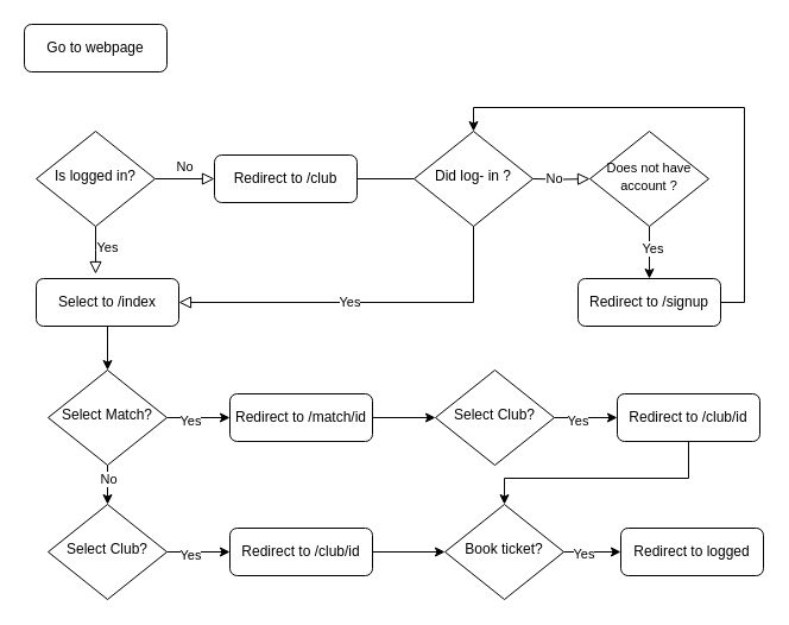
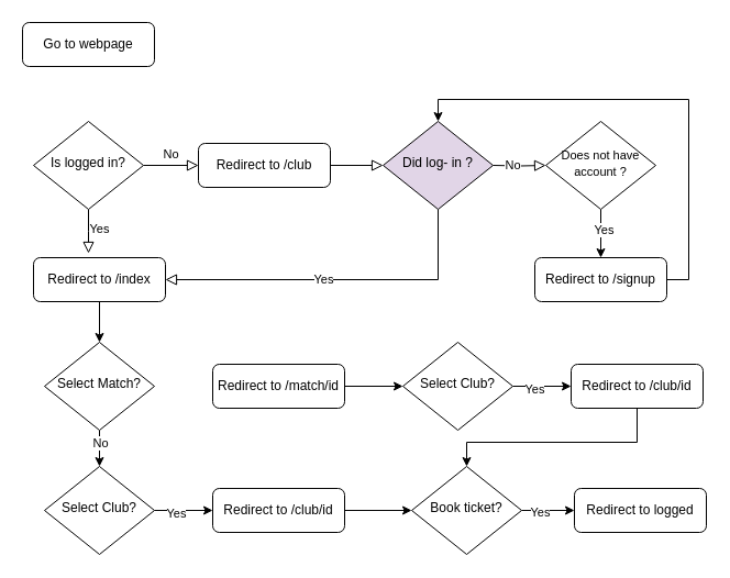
- <mxCell id="10" value="" style="edgeStyle=orthogonalEdgeStyle;rounded=0;html=1;jettySize=auto;orthogonalLoop=1;fontSize=11;endArrow=none;endFill=0;endSize=8;strokeWidth=1;shadow=0;labelBackgroundColor=none;exitX=1;exitY=0.5;exitDx=0;exitDy=0;entryX=0;entryY=0.5;entryDx=0;entryDy=0;" edge="1" parent="1" source="6" target="9"><mxGeometry y="10" relative="1" as="geometry"><mxPoint as="offset" /><mxPoint x="140" y="160" as="sourcePoint" /><mxPoint x="190" y="160" as="targetPoint" /></mxGeometry></mxCell>
+ <mxCell id="10" value="" style="edgeStyle=orthogonalEdgeStyle;rounded=0;html=1;jettySize=auto;orthogonalLoop=1;fontSize=11;endArrow=block;endFill=0;endSize=8;strokeWidth=1;shadow=0;labelBackgroundColor=none;exitX=1;exitY=0.5;exitDx=0;exitDy=0;entryX=0;entryY=0.5;entryDx=0;entryDy=0;" edge="1" parent="1" source="6" target="9"><mxGeometry y="10" relative="1" as="geometry"><mxPoint as="offset" /><mxPoint x="140" y="160" as="sourcePoint" /><mxPoint x="190" y="160" as="targetPoint" /></mxGeometry></mxCell>
- <mxCell id="9" value="Did log- in ?" style="rhombus;whiteSpace=wrap;html=1;shadow=0;fontFamily=Helvetica;fontSize=12;align=center;strokeWidth=1;spacing=6;spacingTop=-4;" vertex="1" parent="1"><mxGeometry x="348" y="110" width="100" height="80" as="geometry" /></mxCell>
+ <mxCell id="9" value="Did log- in ?" style="rhombus;whiteSpace=wrap;html=1;shadow=0;fontFamily=Helvetica;fontSize=12;align=center;strokeWidth=1;spacing=6;spacingTop=-4;fillColor=#e1d5e7;" vertex="1" parent="1"><mxGeometry x="348" y="110" width="100" height="80" as="geometry" /></mxCell>
- <mxCell id="8" value="Select to /index" style="rounded=1;whiteSpace=wrap;html=1;fontSize=12;glass=0;strokeWidth=1;shadow=0;" parent="1" vertex="1"><mxGeometry x="30" y="234" width="120" height="40" as="geometry" /></mxCell>
+ <mxCell id="8" value="Redirect to /index" style="rounded=1;whiteSpace=wrap;html=1;fontSize=12;glass=0;strokeWidth=1;shadow=0;" parent="1" vertex="1"><mxGeometry x="30" y="234" width="120" height="40" as="geometry" /></mxCell>
- <mxCell id="20" style="edgeStyle=orthogonalEdgeStyle;rounded=0;orthogonalLoop=1;jettySize=auto;html=1;exitX=1;exitY=0.5;exitDx=0;exitDy=0;entryX=0;entryY=0.5;entryDx=0;entryDy=0;" edge="1" parent="1" source="24" target="26"><mxGeometry relative="1" as="geometry" /></mxCell>
- <mxCell id="21" value="Yes" style="edgeLabel;html=1;align=center;verticalAlign=middle;resizable=0;points=[];" vertex="1" connectable="0" parent="20"><mxGeometry x="-0.266" y="-2" relative="1" as="geometry"><mxPoint as="offset" /></mxGeometry></mxCell>
